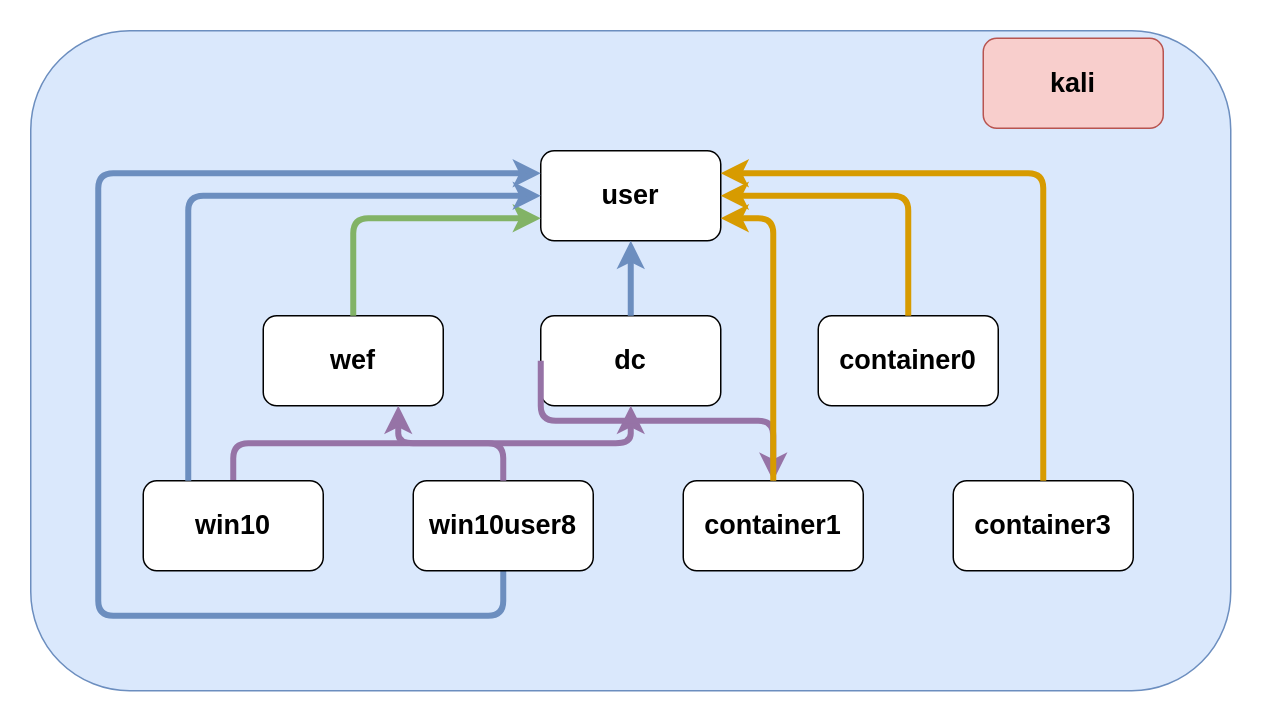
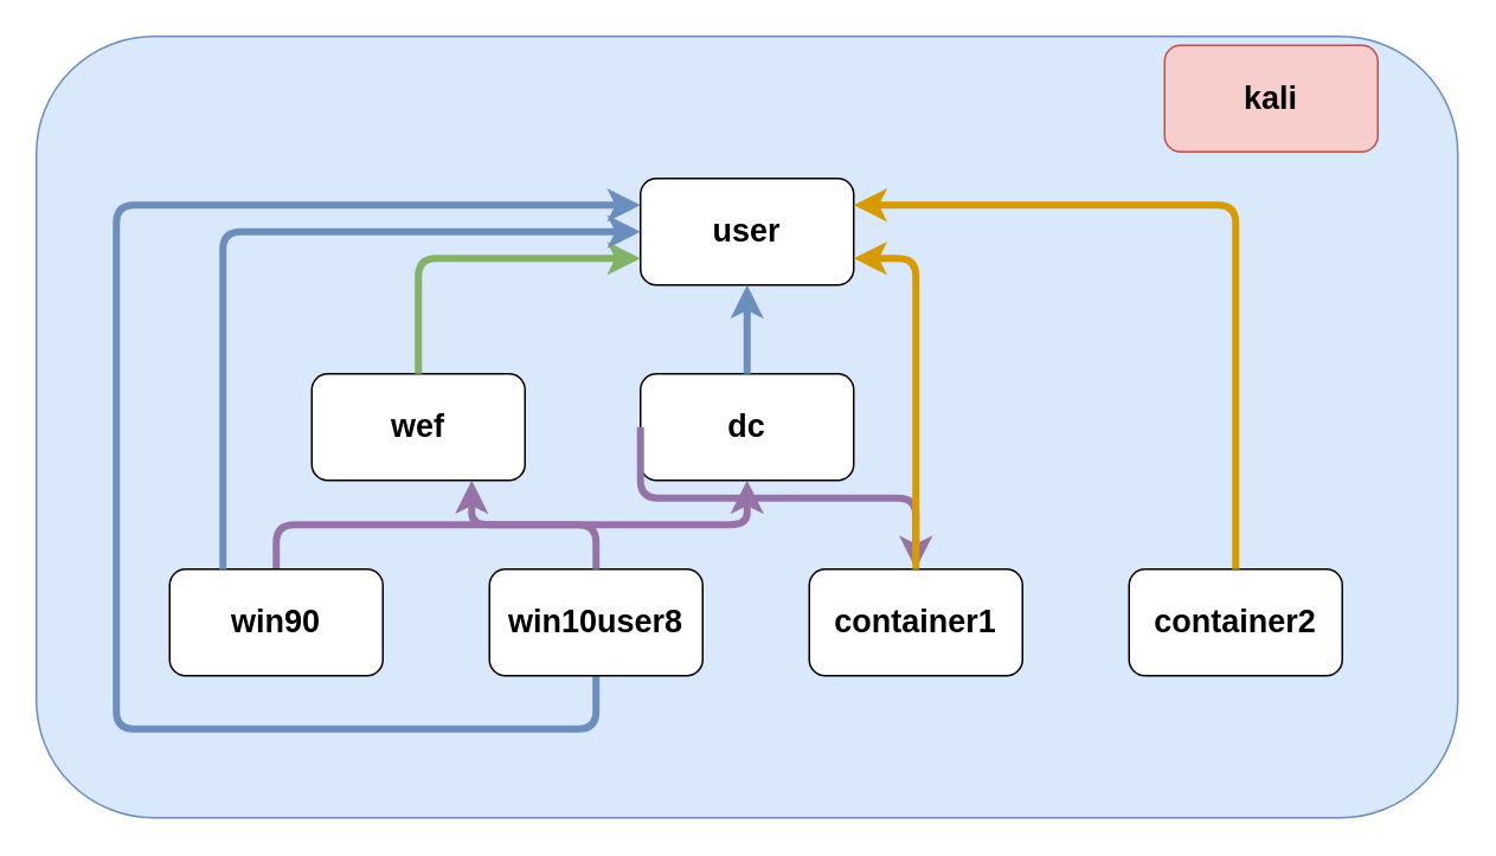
- <mxCell id="18" style="edgeStyle=elbowEdgeStyle;html=1;exitX=0.5;exitY=0;exitDx=0;exitDy=0;entryX=1;entryY=0.5;entryDx=0;entryDy=0;elbow=vertical;strokeWidth=4;fillColor=#ffe6cc;strokeColor=#d79b00;" parent="1" source="10" target="3" edge="1"><mxGeometry relative="1" as="geometry"><mxPoint x="440" y="230" as="sourcePoint" /><mxPoint x="440" y="180" as="targetPoint" /><Array as="points"><mxPoint x="545" y="130" /><mxPoint x="335" y="160" /></Array></mxGeometry></mxCell>
- <mxCell id="10" value="&lt;h2&gt;container0&lt;/h2&gt;" style="rounded=1;whiteSpace=wrap;html=1;" parent="1" vertex="1"><mxGeometry x="545" y="210" width="120" height="60" as="geometry" /></mxCell>
- <mxCell id="6" value="&lt;h2&gt;win10&lt;/h2&gt;" style="rounded=1;whiteSpace=wrap;html=1;" parent="1" vertex="1"><mxGeometry x="95" y="320" width="120" height="60" as="geometry" /></mxCell>
+ <mxCell id="6" value="&lt;h2&gt;win90&lt;/h2&gt;" style="rounded=1;whiteSpace=wrap;html=1;" parent="1" vertex="1"><mxGeometry x="95" y="320" width="120" height="60" as="geometry" /></mxCell>
- <mxCell id="12" value="&lt;h2&gt;container3&lt;/h2&gt;" style="rounded=1;whiteSpace=wrap;html=1;" parent="1" vertex="1"><mxGeometry x="635" y="320" width="120" height="60" as="geometry" /></mxCell>
+ <mxCell id="12" value="&lt;h2&gt;container2&lt;/h2&gt;" style="rounded=1;whiteSpace=wrap;html=1;" parent="1" vertex="1"><mxGeometry x="635" y="320" width="120" height="60" as="geometry" /></mxCell>
